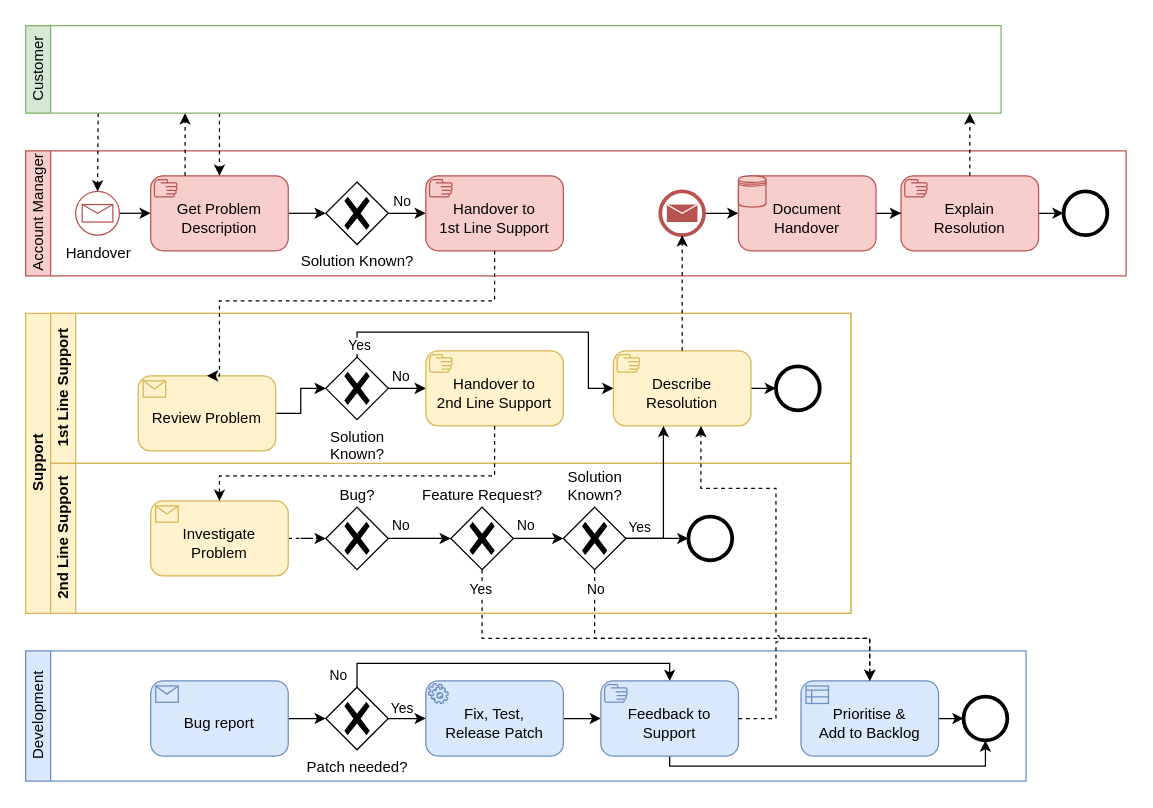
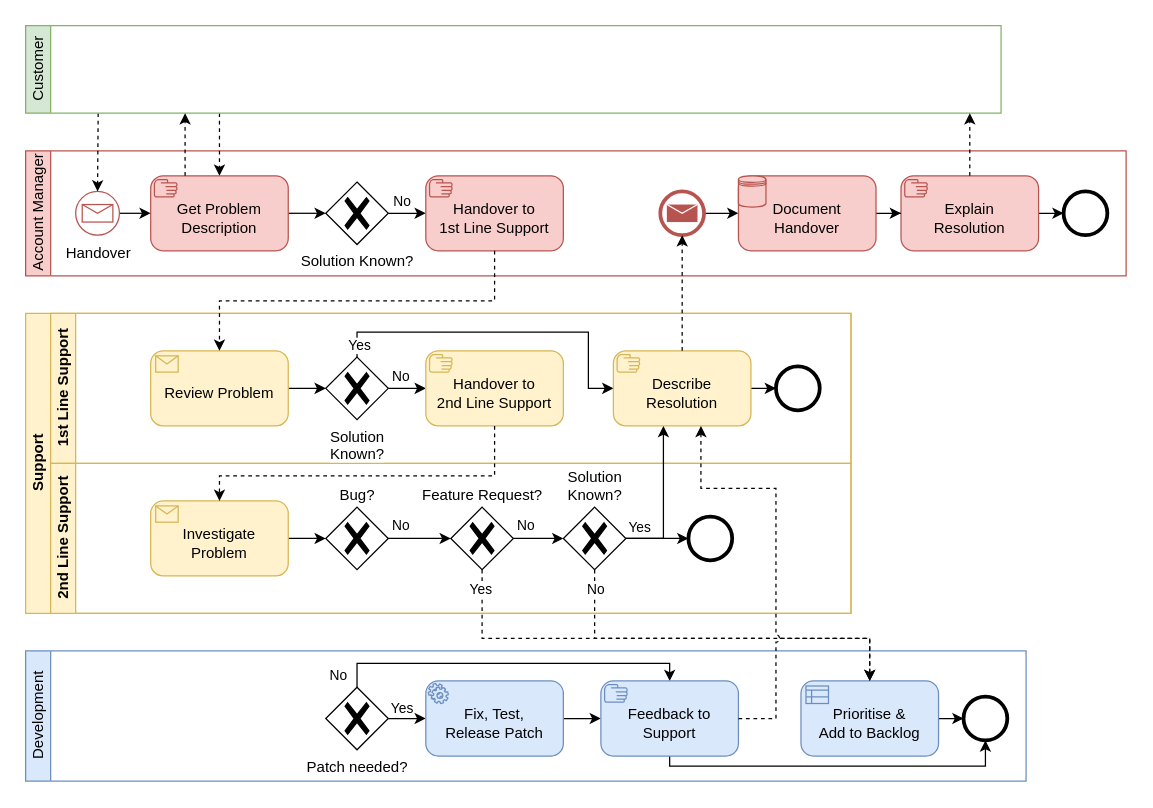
- <mxCell id="5" value="Review Problem " style="points=[[0.25,0,0],[0.5,0,0],[0.75,0,0],[1,0.25,0],[1,0.5,0],[1,0.75,0],[0.75,1,0],[0.5,1,0],[0.25,1,0],[0,0.75,0],[0,0.5,0],[0,0.25,0]];shape=mxgraph.bpmn.task;whiteSpace=wrap;rectStyle=rounded;size=10;taskMarker=receive;strokeWidth=1;spacingTop=7;fillColor=#fff2cc;strokeColor=#d6b656;" vertex="1" parent="3"><mxGeometry x="70" y="50" width="110" height="60" as="geometry" /></mxCell>
+ <mxCell id="5" value="Review Problem " style="points=[[0.25,0,0],[0.5,0,0],[0.75,0,0],[1,0.25,0],[1,0.5,0],[1,0.75,0],[0.75,1,0],[0.5,1,0],[0.25,1,0],[0,0.75,0],[0,0.5,0],[0,0.25,0]];shape=mxgraph.bpmn.task;whiteSpace=wrap;rectStyle=rounded;size=10;taskMarker=receive;strokeWidth=1;spacingTop=7;fillColor=#fff2cc;strokeColor=#d6b656;" vertex="1" parent="3"><mxGeometry x="80" y="30" width="110" height="60" as="geometry" /></mxCell>
- <mxCell id="16" style="edgeStyle=orthogonalEdgeStyle;rounded=0;orthogonalLoop=1;jettySize=auto;html=1;dashed=1;" edge="1" parent="15" source="17" target="19"><mxGeometry relative="1" as="geometry" /></mxCell>
+ <mxCell id="16" style="edgeStyle=orthogonalEdgeStyle;rounded=0;orthogonalLoop=1;jettySize=auto;html=1;" edge="1" parent="15" source="17" target="19"><mxGeometry relative="1" as="geometry" /></mxCell>
- <mxCell id="51" value="Bug report" style="points=[[0.25,0,0],[0.5,0,0],[0.75,0,0],[1,0.25,0],[1,0.5,0],[1,0.75,0],[0.75,1,0],[0.5,1,0],[0.25,1,0],[0,0.75,0],[0,0.5,0],[0,0.25,0]];shape=mxgraph.bpmn.task;whiteSpace=wrap;rectStyle=rounded;size=10;taskMarker=receive;strokeWidth=1;spacingTop=7;fillColor=#dae8fc;strokeColor=#6c8ebf;" vertex="1" parent="49"><mxGeometry x="100" y="24" width="110" height="60" as="geometry" /></mxCell>
- <mxCell id="50" style="edgeStyle=orthogonalEdgeStyle;rounded=0;orthogonalLoop=1;jettySize=auto;html=1;" edge="1" parent="49" source="51" target="56"><mxGeometry relative="1" as="geometry" /></mxCell>
